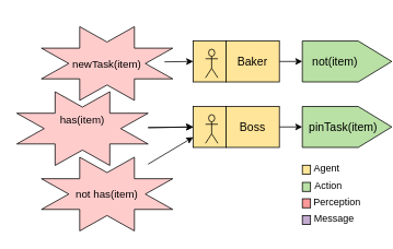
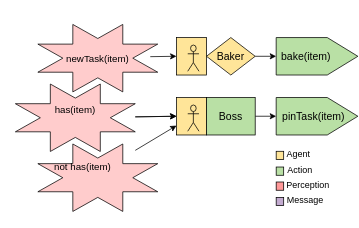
- <mxCell id="6" value="Baker" style="rounded=0;whiteSpace=wrap;html=1;fillColor=#FFE599;fontSize=14;" parent="1" vertex="1"><mxGeometry x="275" y="49.5" width="65" height="50" as="geometry" /></mxCell>
+ <mxCell id="6" value="Baker" style="rhombus;whiteSpace=wrap;html=1;fillColor=#FFE599;fontSize=14;" parent="1" vertex="1"><mxGeometry x="275" y="49.5" width="65" height="50" as="geometry" /></mxCell>
- <mxCell id="10" value="not(item)" style="text;html=1;strokeColor=none;fillColor=none;align=center;verticalAlign=middle;whiteSpace=wrap;rounded=0;fontSize=14;" parent="1" vertex="1"><mxGeometry x="387.5" y="64.5" width="40" height="20" as="geometry" /></mxCell>
+ <mxCell id="10" value="bake(item)" style="text;html=1;strokeColor=none;fillColor=none;align=center;verticalAlign=middle;whiteSpace=wrap;rounded=0;fontSize=14;" parent="1" vertex="1"><mxGeometry x="387.5" y="64.5" width="40" height="20" as="geometry" /></mxCell>
- <mxCell id="15" value="Boss" style="rounded=0;whiteSpace=wrap;html=1;fillColor=#FFE599;fontSize=14;" parent="1" vertex="1"><mxGeometry x="275" y="129.5" width="65" height="50" as="geometry" /></mxCell>
+ <mxCell id="15" value="Boss" style="rounded=0;whiteSpace=wrap;html=1;fillColor=#b9e0a5;fontSize=14;" parent="1" vertex="1"><mxGeometry x="275" y="129.5" width="65" height="50" as="geometry" /></mxCell>
- <mxCell id="21" value="not has(item)" style="text;html=1;strokeColor=none;fillColor=none;align=center;verticalAlign=middle;whiteSpace=wrap;rounded=0;fontSize=13;" parent="1" vertex="1"><mxGeometry x="85" y="226.5" width="90" height="20" as="geometry" /></mxCell>
+ <mxCell id="21" value="not has(item)" style="text;html=1;strokeColor=none;fillColor=none;align=center;verticalAlign=middle;whiteSpace=wrap;rounded=0;fontSize=13;" parent="1" vertex="1"><mxGeometry x="65" y="211.5" width="90" height="20" as="geometry" /></mxCell>
